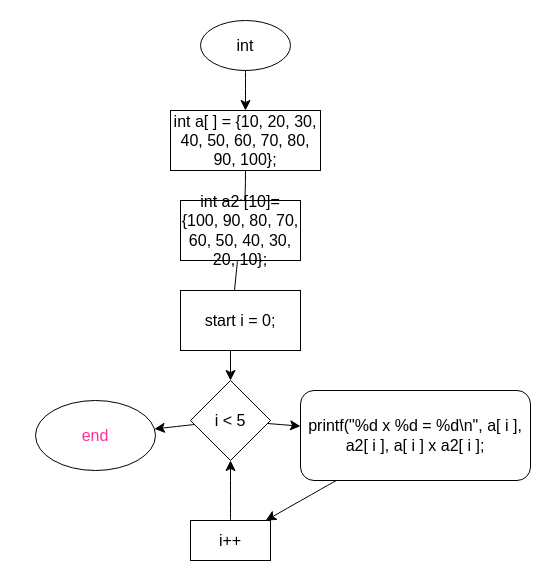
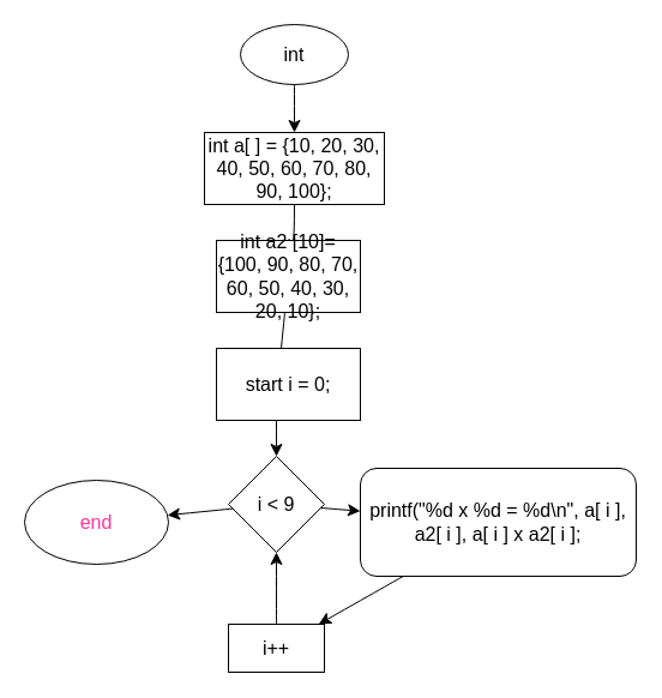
- <mxCell id="13" value="i &amp;lt; 5" style="rhombus;whiteSpace=wrap;html=1;fontSize=16;" vertex="1" parent="1"><mxGeometry x="190" y="380" width="80" height="80" as="geometry" /></mxCell>
+ <mxCell id="13" value="i &amp;lt; 9" style="rhombus;whiteSpace=wrap;html=1;fontSize=16;" vertex="1" parent="1"><mxGeometry x="190" y="380" width="80" height="80" as="geometry" /></mxCell>
- <mxCell id="18" value="end" style="ellipse;whiteSpace=wrap;html=1;fontSize=16;fontColor=#FF3399;" vertex="1" parent="1"><mxGeometry x="35" y="400" width="120" height="70" as="geometry" /></mxCell>
+ <mxCell id="18" value="end" style="ellipse;whiteSpace=wrap;html=1;fontSize=16;fontColor=#FF3399;" vertex="1" parent="1"><mxGeometry x="20" y="400" width="120" height="70" as="geometry" /></mxCell>
